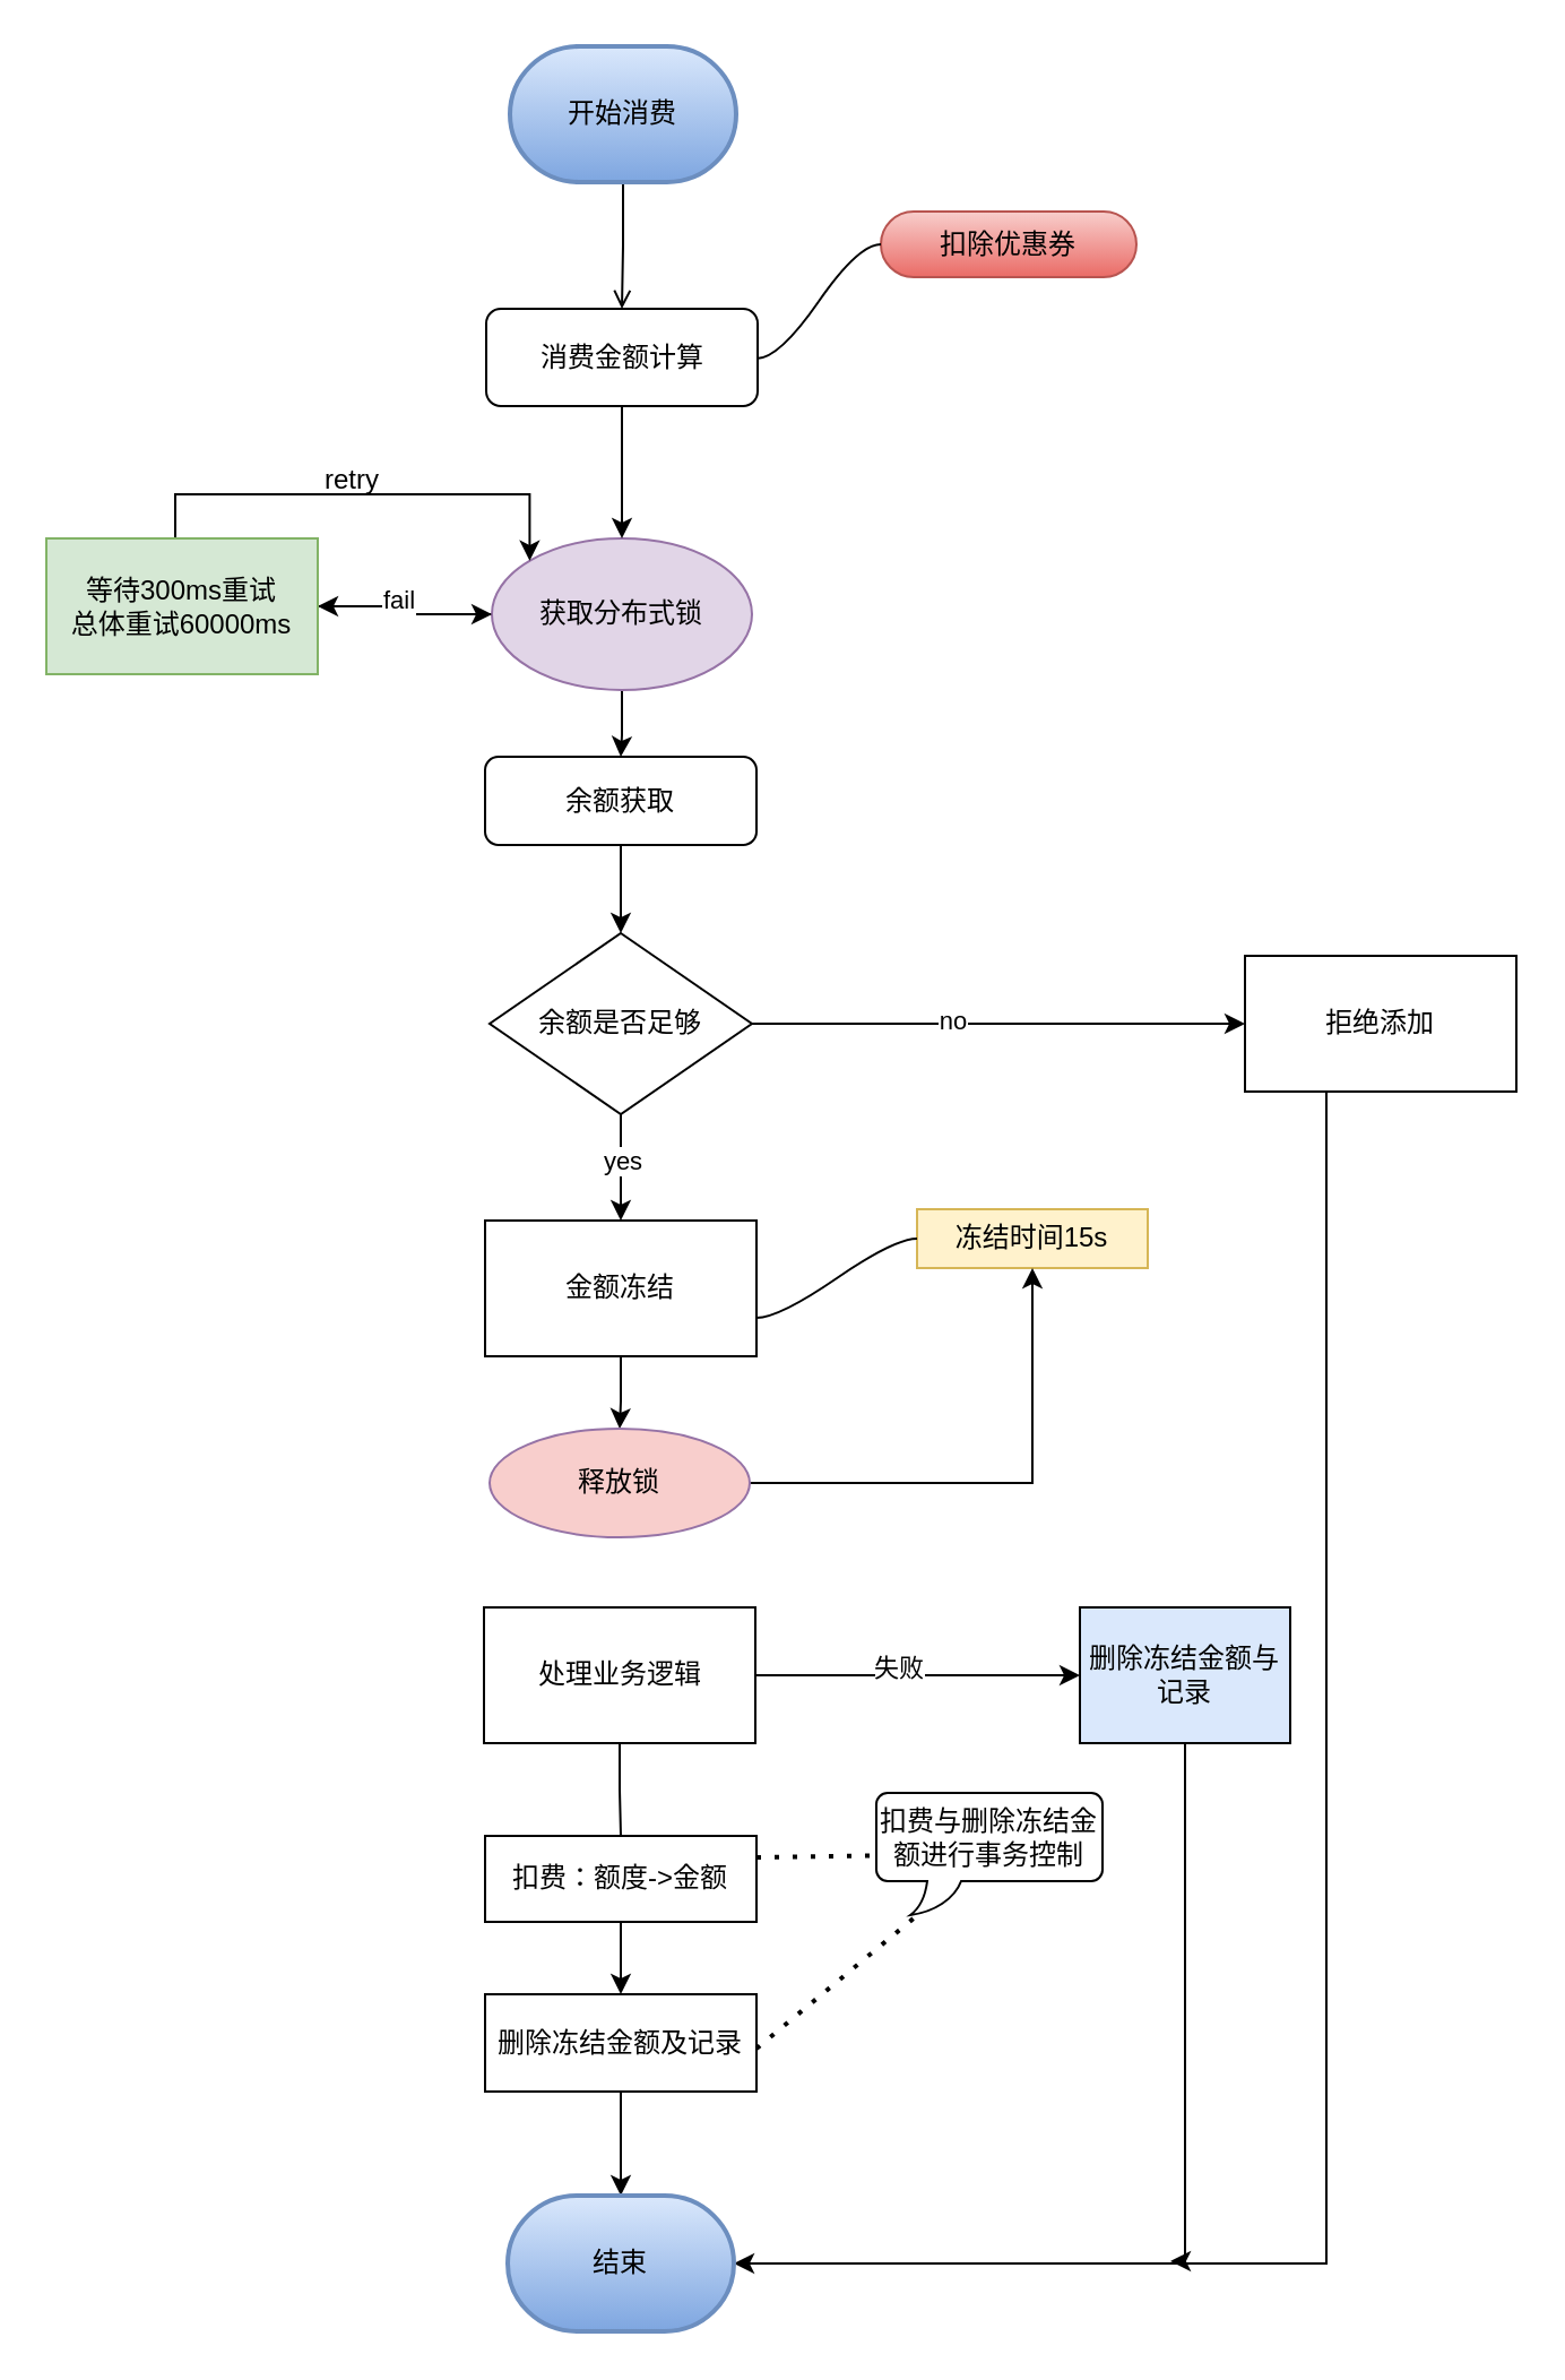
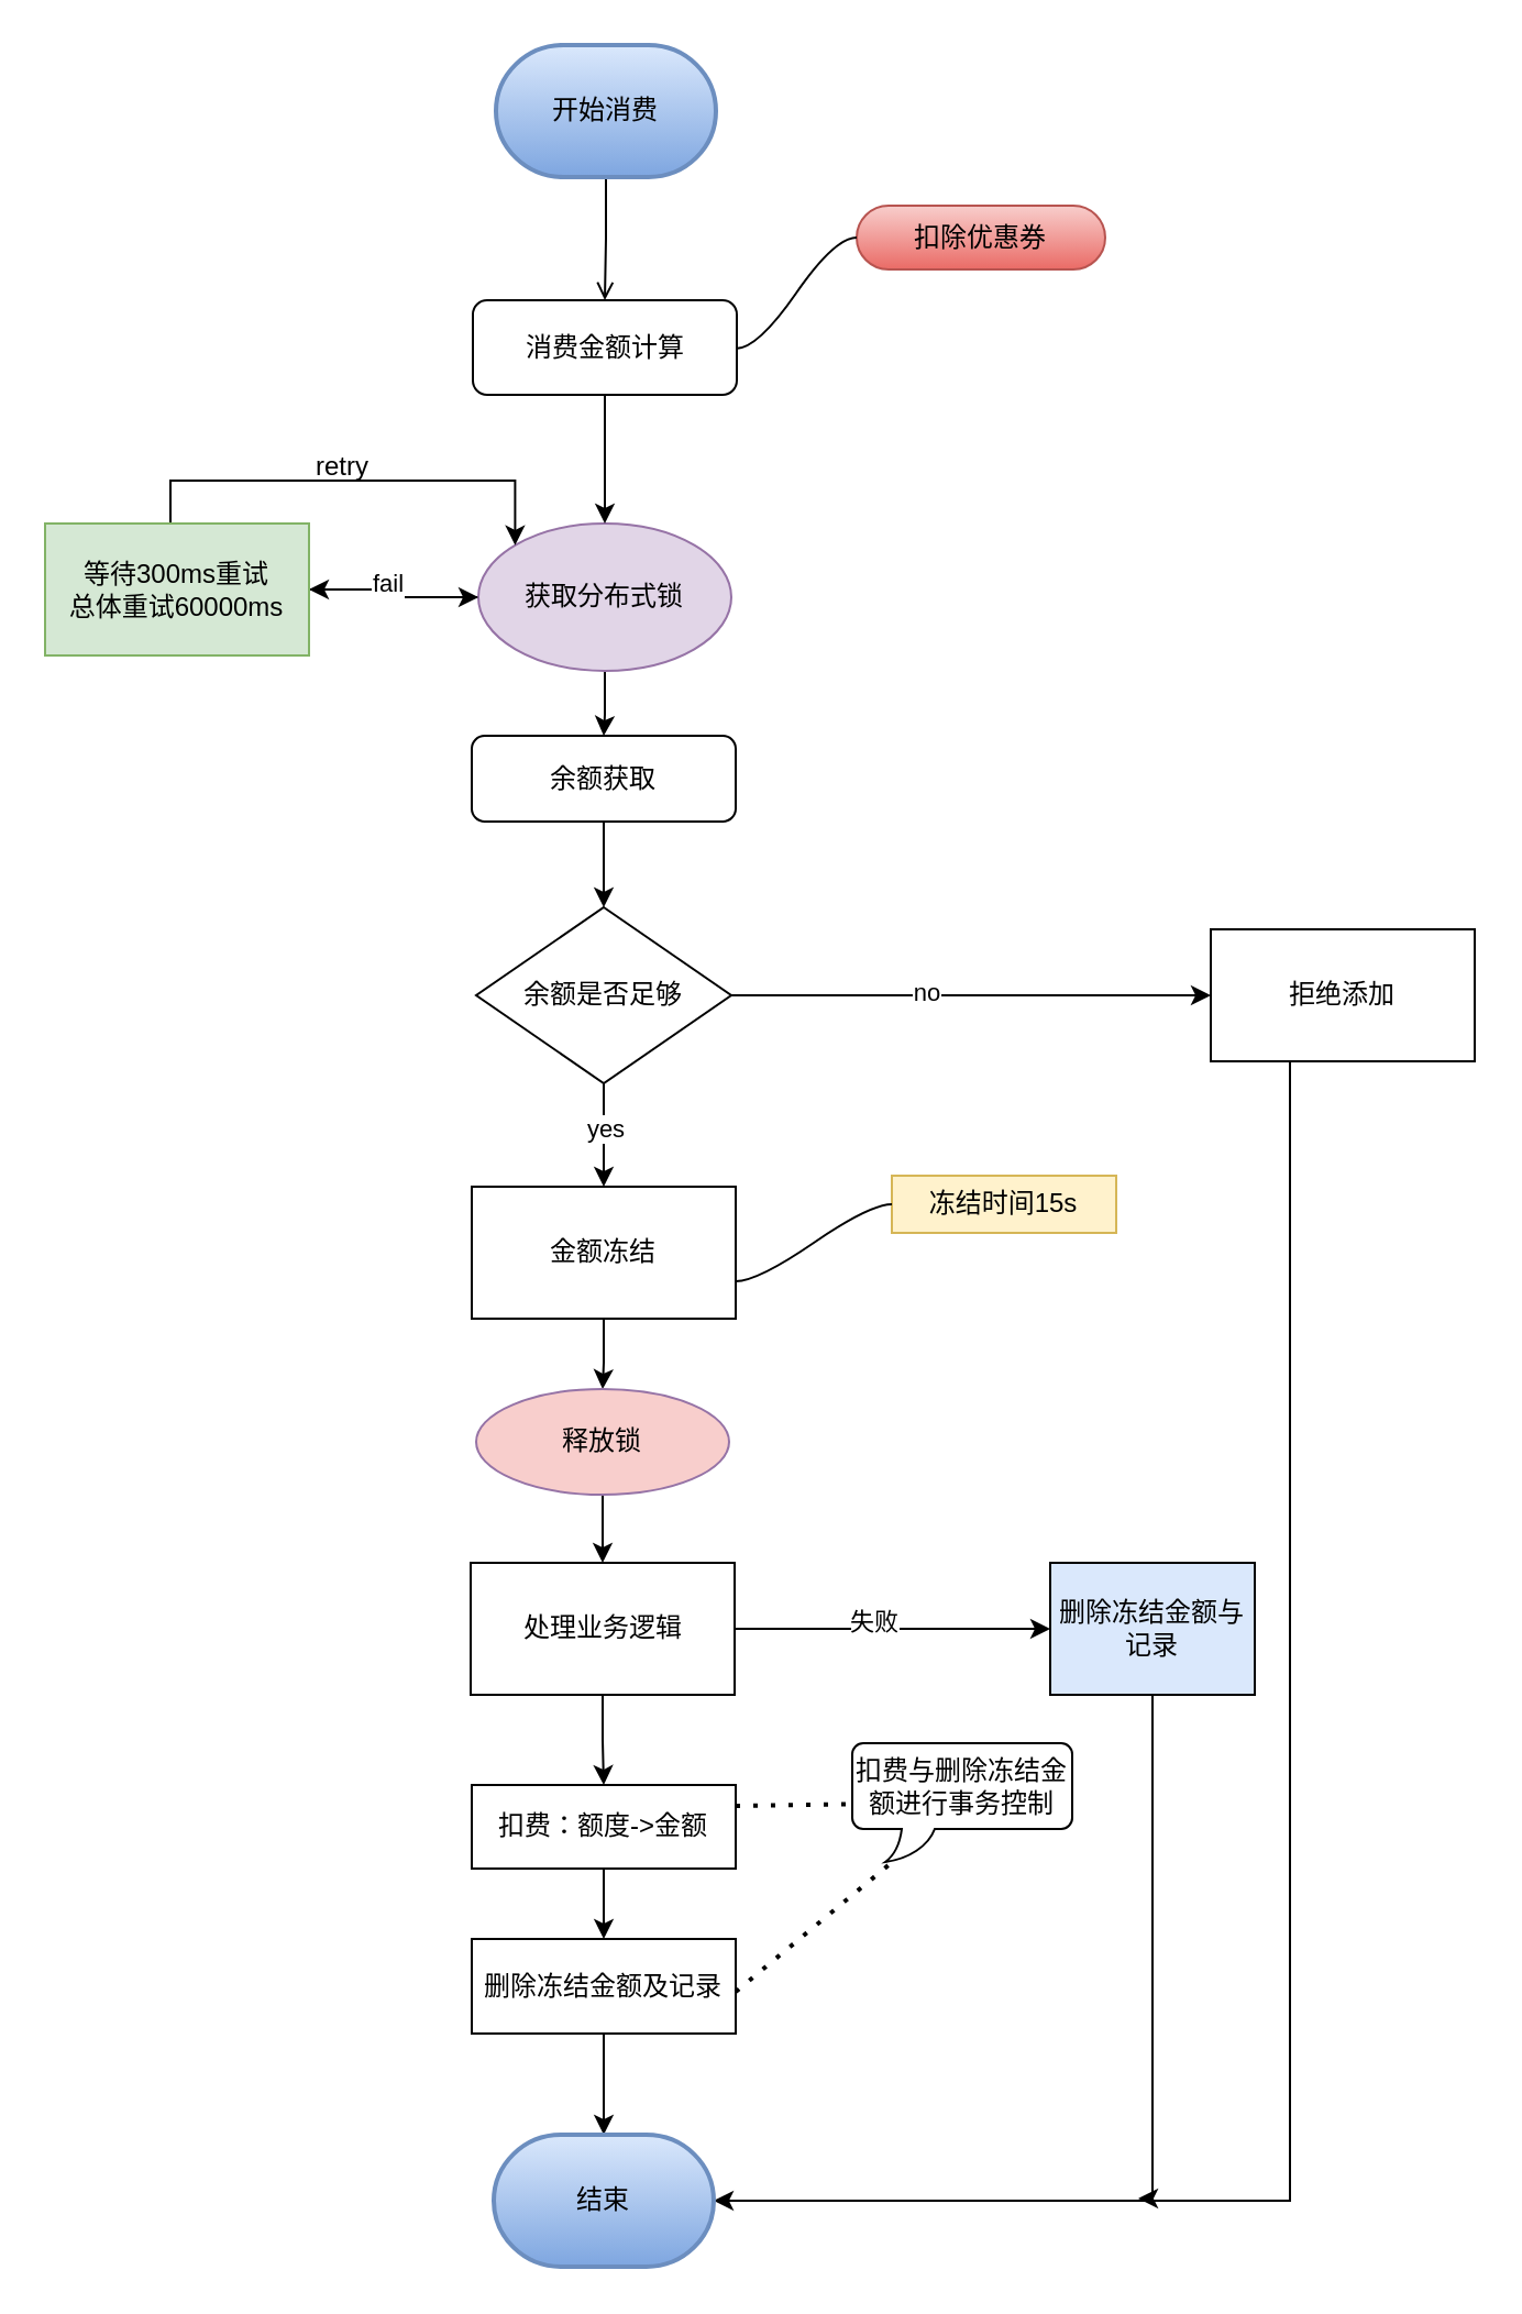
- <mxCell id="32" style="edgeStyle=orthogonalEdgeStyle;rounded=0;orthogonalLoop=1;jettySize=auto;html=1;" edge="1" parent="1" source="33" target="25"><mxGeometry relative="1" as="geometry" /></mxCell>
+ <mxCell id="32" style="edgeStyle=orthogonalEdgeStyle;rounded=0;orthogonalLoop=1;jettySize=auto;html=1;entryX=0.5;entryY=0;entryDx=0;entryDy=0;" edge="1" parent="1" source="33" target="42"><mxGeometry relative="1" as="geometry" /></mxCell>
- <mxCell id="41" style="edgeStyle=orthogonalEdgeStyle;rounded=0;orthogonalLoop=1;jettySize=auto;html=1;entryX=0.5;entryY=0;entryDx=0;entryDy=0;endArrow=none;" edge="1" parent="1" source="42" target="28"><mxGeometry relative="1" as="geometry" /></mxCell>
+ <mxCell id="41" style="edgeStyle=orthogonalEdgeStyle;rounded=0;orthogonalLoop=1;jettySize=auto;html=1;entryX=0.5;entryY=0;entryDx=0;entryDy=0;" edge="1" parent="1" source="42" target="28"><mxGeometry relative="1" as="geometry" /></mxCell>
